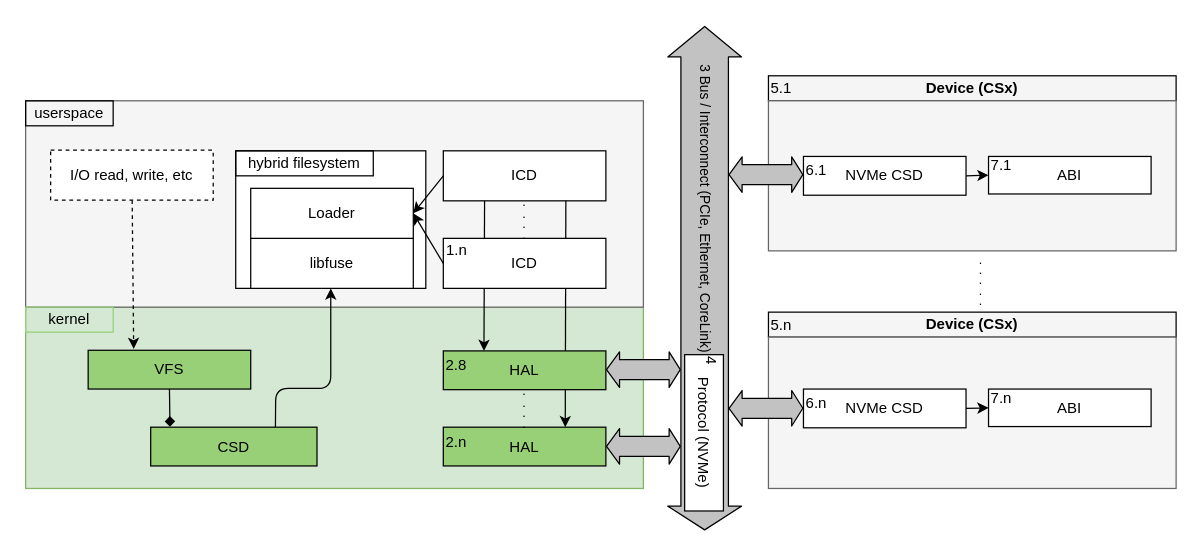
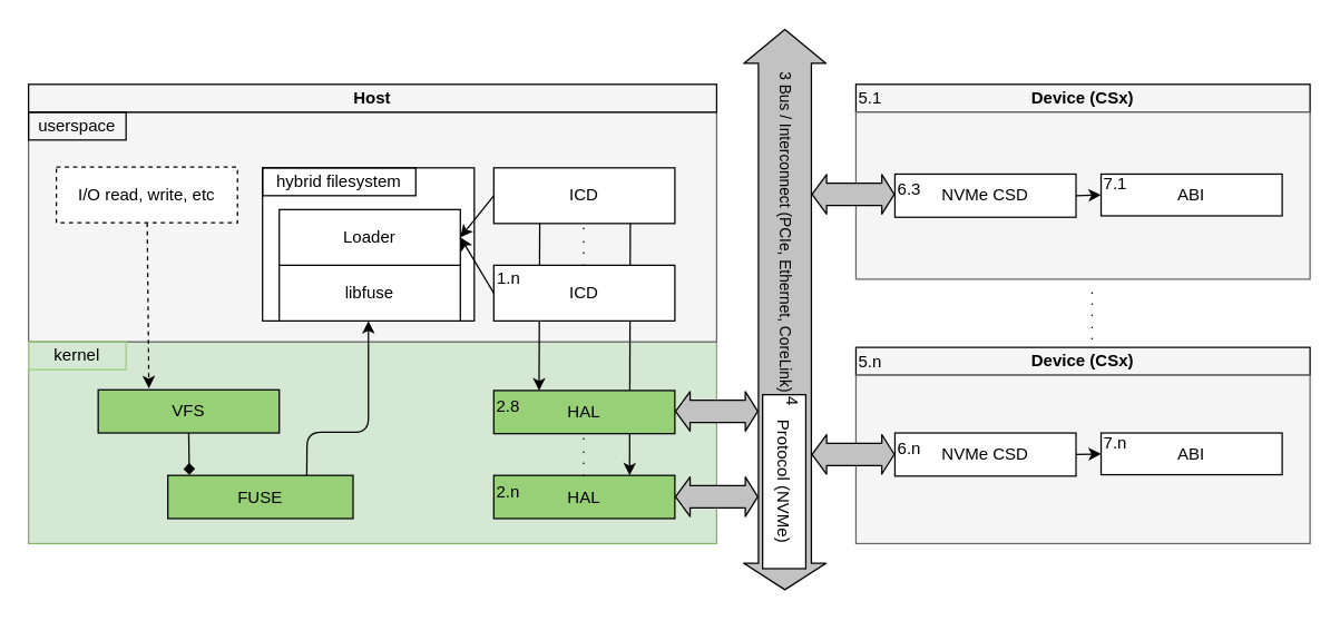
+ <mxCell id="19" value="Host" style="text;html=1;align=center;verticalAlign=middle;whiteSpace=wrap;rounded=0;strokeColor=#000000;fillColor=#F5F5F5;fontStyle=1" parent="1" vertex="1"><mxGeometry x="20" y="60" width="494" height="20" as="geometry" /></mxCell>
- <mxCell id="41" value="&lt;div&gt;6.1&lt;/div&gt;" style="rounded=0;whiteSpace=wrap;html=1;labelBackgroundColor=none;strokeColor=none;fillColor=none;" parent="39" vertex="1"><mxGeometry y="1.5" width="20.8" height="20" as="geometry" /></mxCell>
+ <mxCell id="41" value="&lt;div&gt;6.3&lt;/div&gt;" style="rounded=0;whiteSpace=wrap;html=1;labelBackgroundColor=none;strokeColor=none;fillColor=none;" parent="39" vertex="1"><mxGeometry y="1.5" width="20.8" height="20" as="geometry" /></mxCell>
- <mxCell id="54" value="CSD" style="rounded=0;whiteSpace=wrap;html=1;fillColor=#97D077;" parent="53" vertex="1"><mxGeometry width="133" height="31" as="geometry" /></mxCell>
+ <mxCell id="54" value="FUSE" style="rounded=0;whiteSpace=wrap;html=1;fillColor=#97D077;" parent="53" vertex="1"><mxGeometry width="133" height="31" as="geometry" /></mxCell>
